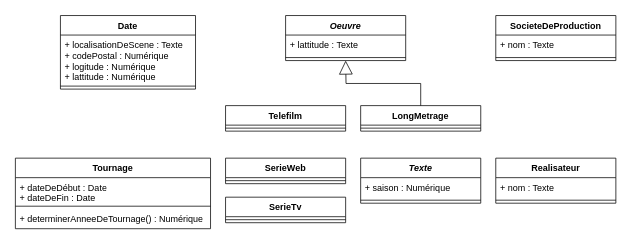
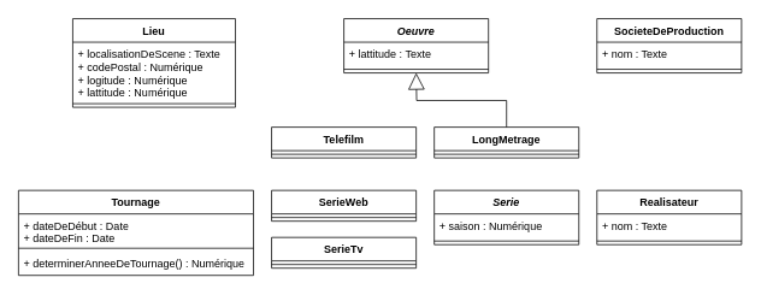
- <mxCell id="5" value="Date" style="swimlane;fontStyle=1;align=center;verticalAlign=top;childLayout=stackLayout;horizontal=1;startSize=26;horizontalStack=0;resizeParent=1;resizeParentMax=0;resizeLast=0;collapsible=1;marginBottom=0;whiteSpace=wrap;html=1;" parent="1" vertex="1"><mxGeometry x="80" y="20" width="180" height="98" as="geometry" /></mxCell>
+ <mxCell id="5" value="Lieu" style="swimlane;fontStyle=1;align=center;verticalAlign=top;childLayout=stackLayout;horizontal=1;startSize=26;horizontalStack=0;resizeParent=1;resizeParentMax=0;resizeLast=0;collapsible=1;marginBottom=0;whiteSpace=wrap;html=1;" parent="1" vertex="1"><mxGeometry x="80" y="20" width="180" height="98" as="geometry" /></mxCell>
- <mxCell id="26" value="&lt;i&gt;Texte&lt;/i&gt;" style="swimlane;fontStyle=1;align=center;verticalAlign=top;childLayout=stackLayout;horizontal=1;startSize=26;horizontalStack=0;resizeParent=1;resizeParentMax=0;resizeLast=0;collapsible=1;marginBottom=0;whiteSpace=wrap;html=1;" parent="1" vertex="1"><mxGeometry x="480" y="210" width="160" height="60" as="geometry" /></mxCell>
+ <mxCell id="26" value="&lt;i&gt;Serie&lt;/i&gt;" style="swimlane;fontStyle=1;align=center;verticalAlign=top;childLayout=stackLayout;horizontal=1;startSize=26;horizontalStack=0;resizeParent=1;resizeParentMax=0;resizeLast=0;collapsible=1;marginBottom=0;whiteSpace=wrap;html=1;" parent="1" vertex="1"><mxGeometry x="480" y="210" width="160" height="60" as="geometry" /></mxCell>
